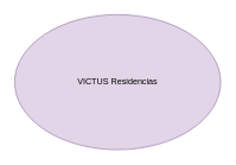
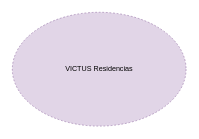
- <mxCell id="2" value="VICTUS Residencias" style="ellipse;whiteSpace=wrap;html=1;fillColor=#e1d5e7;strokeColor=#9673a6;" parent="1" vertex="1"><mxGeometry x="20" y="20" width="290" height="190" as="geometry" /></mxCell>
+ <mxCell id="2" value="VICTUS Residencias" style="ellipse;whiteSpace=wrap;html=1;fillColor=#e1d5e7;strokeColor=#9673a6;dashed=1;" parent="1" vertex="1"><mxGeometry x="20" y="20" width="290" height="190" as="geometry" /></mxCell>
